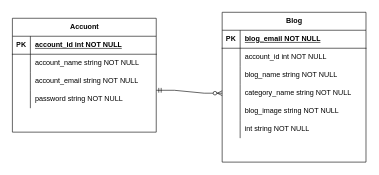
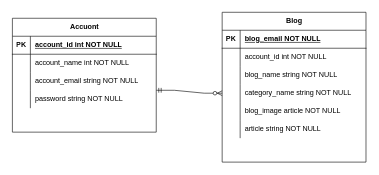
- <mxCell id="8" value="account_name string NOT NULL" style="shape=partialRectangle;connectable=0;fillColor=none;top=0;left=0;bottom=0;right=0;align=left;spacingLeft=6;overflow=hidden;whiteSpace=wrap;html=1;" vertex="1" parent="6"><mxGeometry x="30" width="210" height="30" as="geometry"><mxRectangle width="210" height="30" as="alternateBounds" /></mxGeometry></mxCell>
+ <mxCell id="8" value="account_name int NOT NULL" style="shape=partialRectangle;connectable=0;fillColor=none;top=0;left=0;bottom=0;right=0;align=left;spacingLeft=6;overflow=hidden;whiteSpace=wrap;html=1;" vertex="1" parent="6"><mxGeometry x="30" width="210" height="30" as="geometry"><mxRectangle width="210" height="30" as="alternateBounds" /></mxGeometry></mxCell>
- <mxCell id="30" value="blog_image string NOT NULL" style="shape=partialRectangle;connectable=0;fillColor=none;top=0;left=0;bottom=0;right=0;align=left;spacingLeft=6;overflow=hidden;whiteSpace=wrap;html=1;" vertex="1" parent="28"><mxGeometry x="30" width="210" height="30" as="geometry"><mxRectangle width="210" height="30" as="alternateBounds" /></mxGeometry></mxCell>
+ <mxCell id="30" value="blog_image article NOT NULL" style="shape=partialRectangle;connectable=0;fillColor=none;top=0;left=0;bottom=0;right=0;align=left;spacingLeft=6;overflow=hidden;whiteSpace=wrap;html=1;" vertex="1" parent="28"><mxGeometry x="30" width="210" height="30" as="geometry"><mxRectangle width="210" height="30" as="alternateBounds" /></mxGeometry></mxCell>
- <mxCell id="33" value="int string NOT NULL" style="shape=partialRectangle;connectable=0;fillColor=none;top=0;left=0;bottom=0;right=0;align=left;spacingLeft=6;overflow=hidden;whiteSpace=wrap;html=1;" vertex="1" parent="31"><mxGeometry x="30" width="210" height="30" as="geometry"><mxRectangle width="210" height="30" as="alternateBounds" /></mxGeometry></mxCell>
+ <mxCell id="33" value="article string NOT NULL" style="shape=partialRectangle;connectable=0;fillColor=none;top=0;left=0;bottom=0;right=0;align=left;spacingLeft=6;overflow=hidden;whiteSpace=wrap;html=1;" vertex="1" parent="31"><mxGeometry x="30" width="210" height="30" as="geometry"><mxRectangle width="210" height="30" as="alternateBounds" /></mxGeometry></mxCell>
